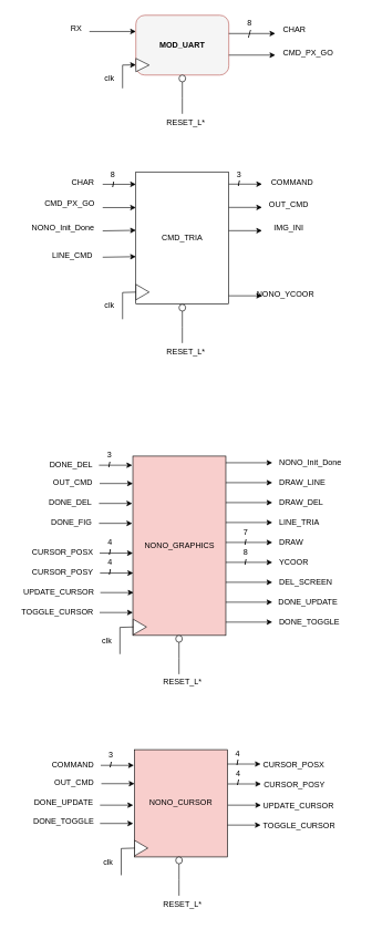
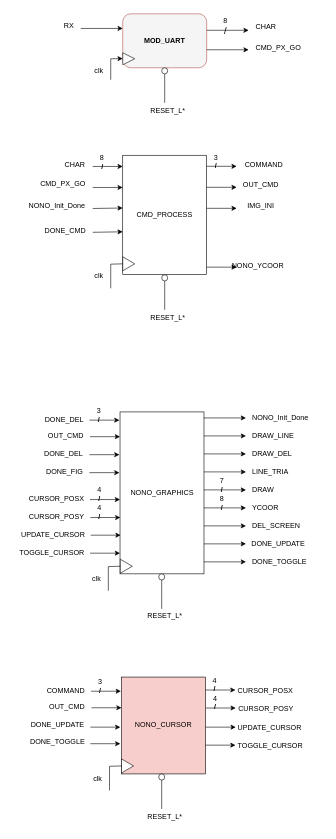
- <mxCell id="4" value="CMD_TRIA" style="whiteSpace=wrap;html=1;container=0;" parent="1" vertex="1"><mxGeometry x="204" y="258.39" width="140" height="198.52" as="geometry" /></mxCell>
+ <mxCell id="4" value="CMD_PROCESS" style="whiteSpace=wrap;html=1;container=0;" parent="1" vertex="1"><mxGeometry x="204" y="258.39" width="140" height="198.52" as="geometry" /></mxCell>
- <mxCell id="13" value="LINE_CMD" style="text;html=1;align=center;verticalAlign=middle;resizable=0;points=[];autosize=1;strokeColor=none;fillColor=none;container=0;" parent="1" vertex="1"><mxGeometry x="63" y="370" width="90" height="30" as="geometry" /></mxCell>
+ <mxCell id="13" value="DONE_CMD" style="text;html=1;align=center;verticalAlign=middle;resizable=0;points=[];autosize=1;strokeColor=none;fillColor=none;container=0;" parent="1" vertex="1"><mxGeometry x="63" y="370" width="90" height="30" as="geometry" /></mxCell>
- <mxCell id="41" value="NONO_GRAPHICS" style="whiteSpace=wrap;html=1;fillColor=#f8cecc;" parent="1" vertex="1"><mxGeometry x="199.5" y="686.38" width="140" height="270" as="geometry" /></mxCell>
+ <mxCell id="41" value="NONO_GRAPHICS" style="whiteSpace=wrap;html=1;" parent="1" vertex="1"><mxGeometry x="199.5" y="686.38" width="140" height="270" as="geometry" /></mxCell>
